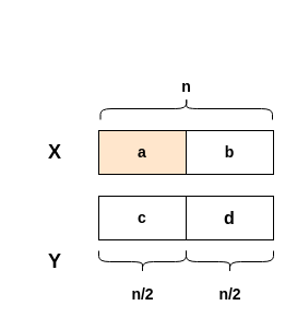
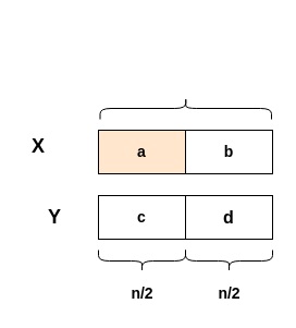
- <mxCell id="11" value="&lt;b&gt;n&lt;/b&gt;" style="text;html=1;align=center;verticalAlign=middle;resizable=0;points=[];autosize=1;strokeColor=none;fillColor=none;fontSize=14;" vertex="1" parent="1"><mxGeometry x="160" y="69" width="20" height="20" as="geometry" /></mxCell>
- <mxCell id="9" value="&lt;b&gt;&lt;font style=&quot;font-size: 18px&quot;&gt;X&lt;/font&gt;&lt;/b&gt;" style="text;html=1;strokeColor=none;fillColor=none;align=center;verticalAlign=middle;whiteSpace=wrap;rounded=0;" vertex="1" parent="1"><mxGeometry x="20" y="124" width="60" height="30" as="geometry" /></mxCell>
+ <mxCell id="9" value="&lt;b&gt;&lt;font style=&quot;font-size: 18px&quot;&gt;X&lt;/font&gt;&lt;/b&gt;" style="text;html=1;strokeColor=none;fillColor=none;align=center;verticalAlign=middle;whiteSpace=wrap;rounded=0;" vertex="1" parent="1"><mxGeometry x="5" y="119" width="60" height="30" as="geometry" /></mxCell>
- <mxCell id="10" value="&lt;b&gt;&lt;font style=&quot;font-size: 18px&quot;&gt;Y&lt;/font&gt;&lt;/b&gt;" style="text;html=1;strokeColor=none;fillColor=none;align=center;verticalAlign=middle;whiteSpace=wrap;rounded=0;" vertex="1" parent="1"><mxGeometry x="20" y="224" width="60" height="30" as="geometry" /></mxCell>
+ <mxCell id="10" value="&lt;b&gt;&lt;font style=&quot;font-size: 18px&quot;&gt;Y&lt;/font&gt;&lt;/b&gt;" style="text;html=1;strokeColor=none;fillColor=none;align=center;verticalAlign=middle;whiteSpace=wrap;rounded=0;" vertex="1" parent="1"><mxGeometry x="20" y="184" width="60" height="30" as="geometry" /></mxCell>
